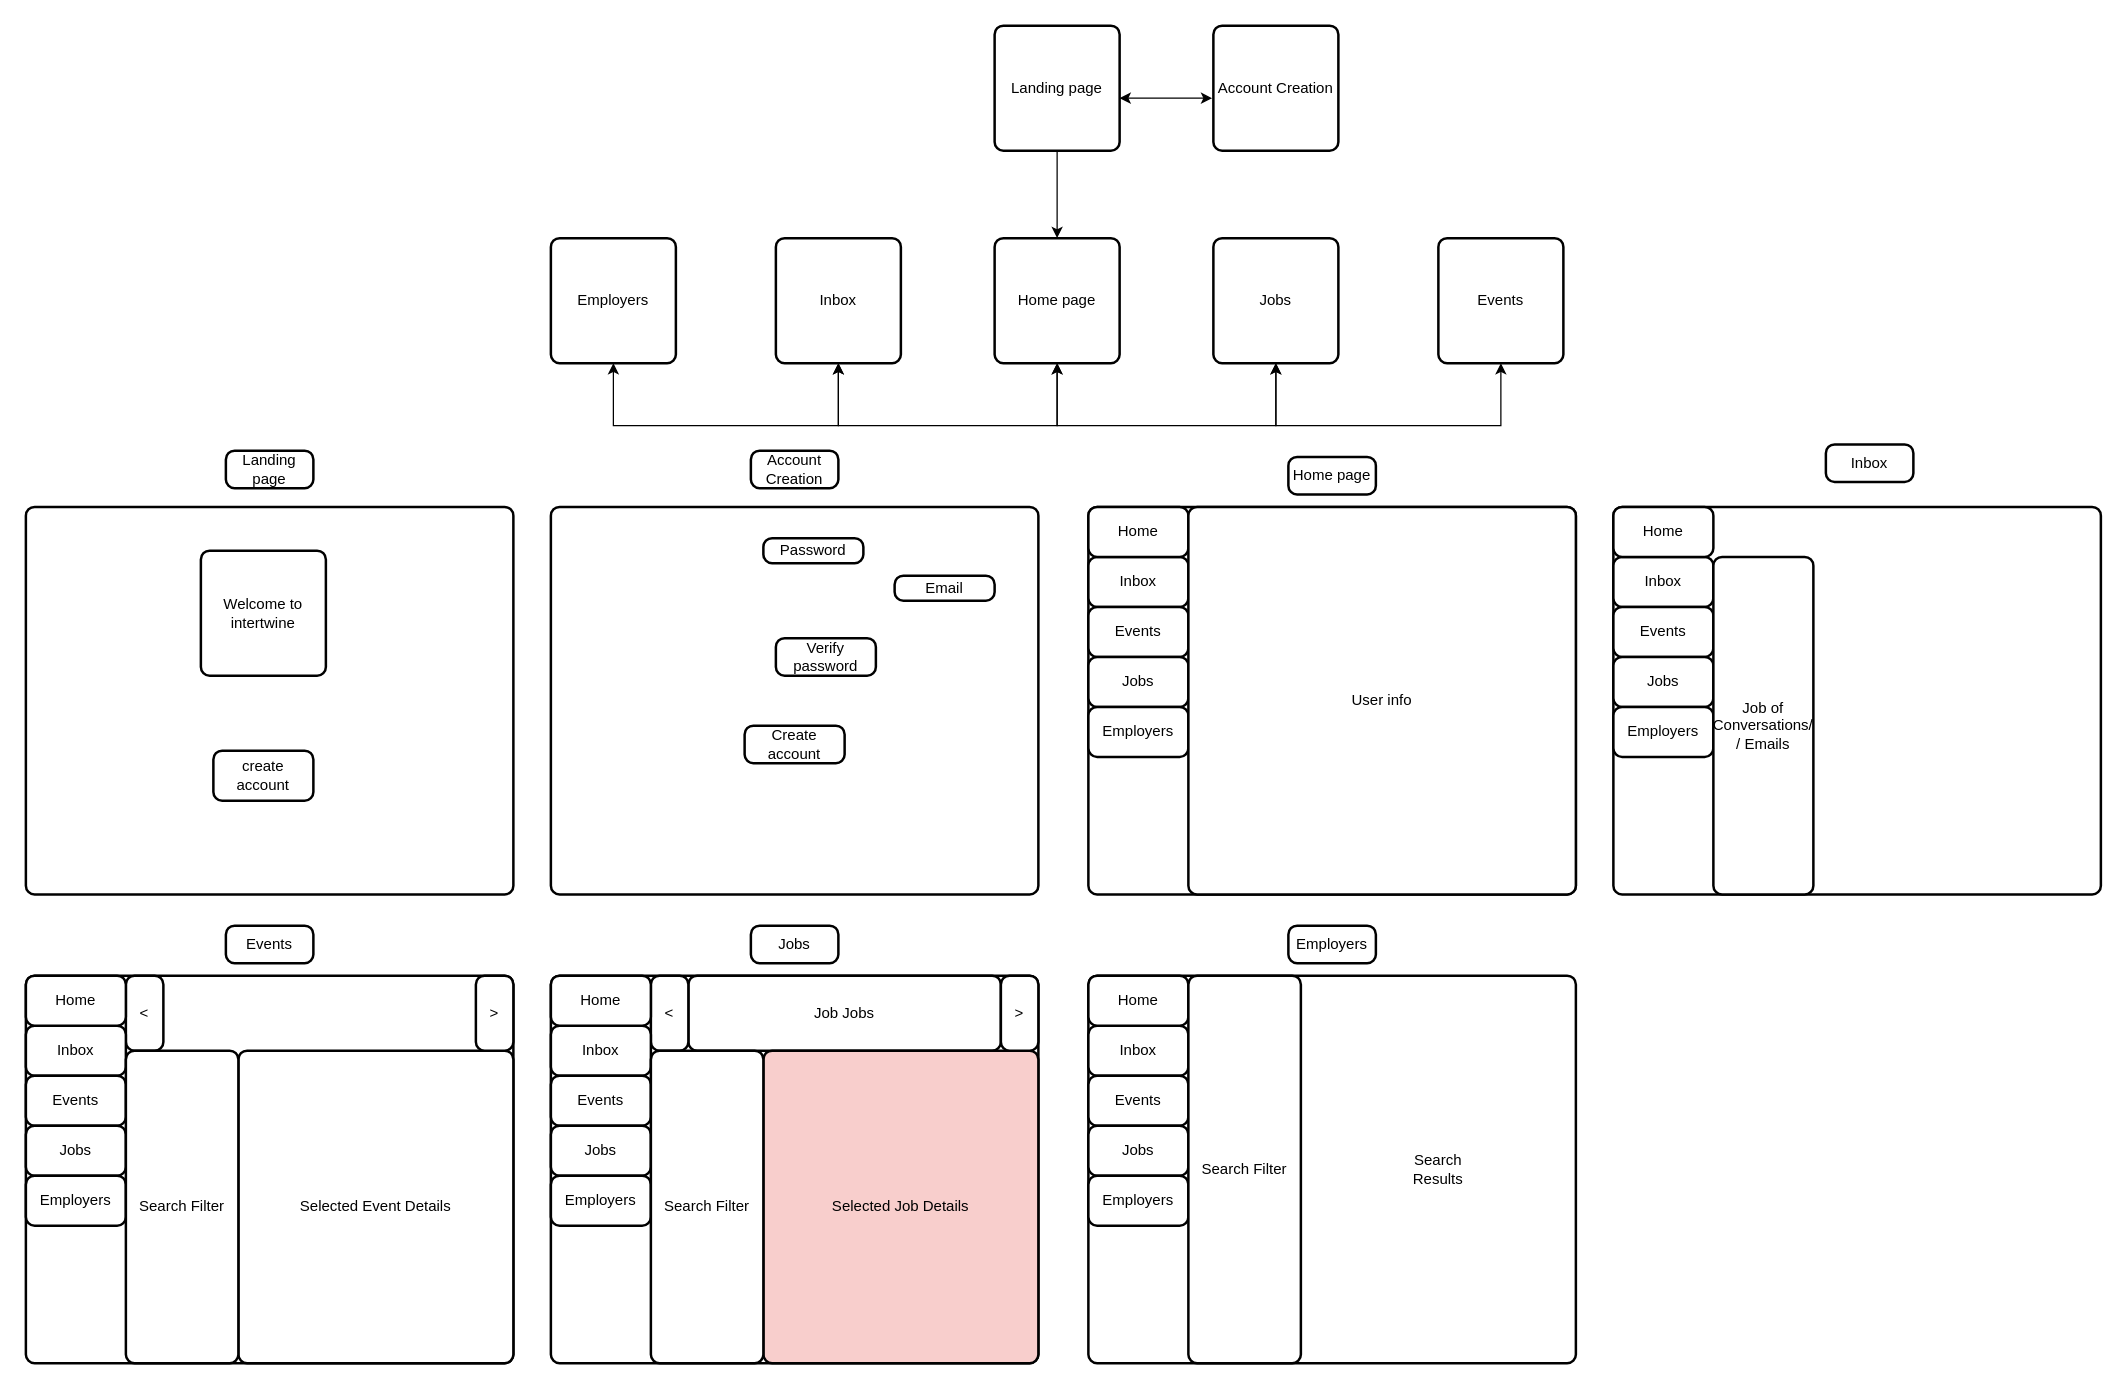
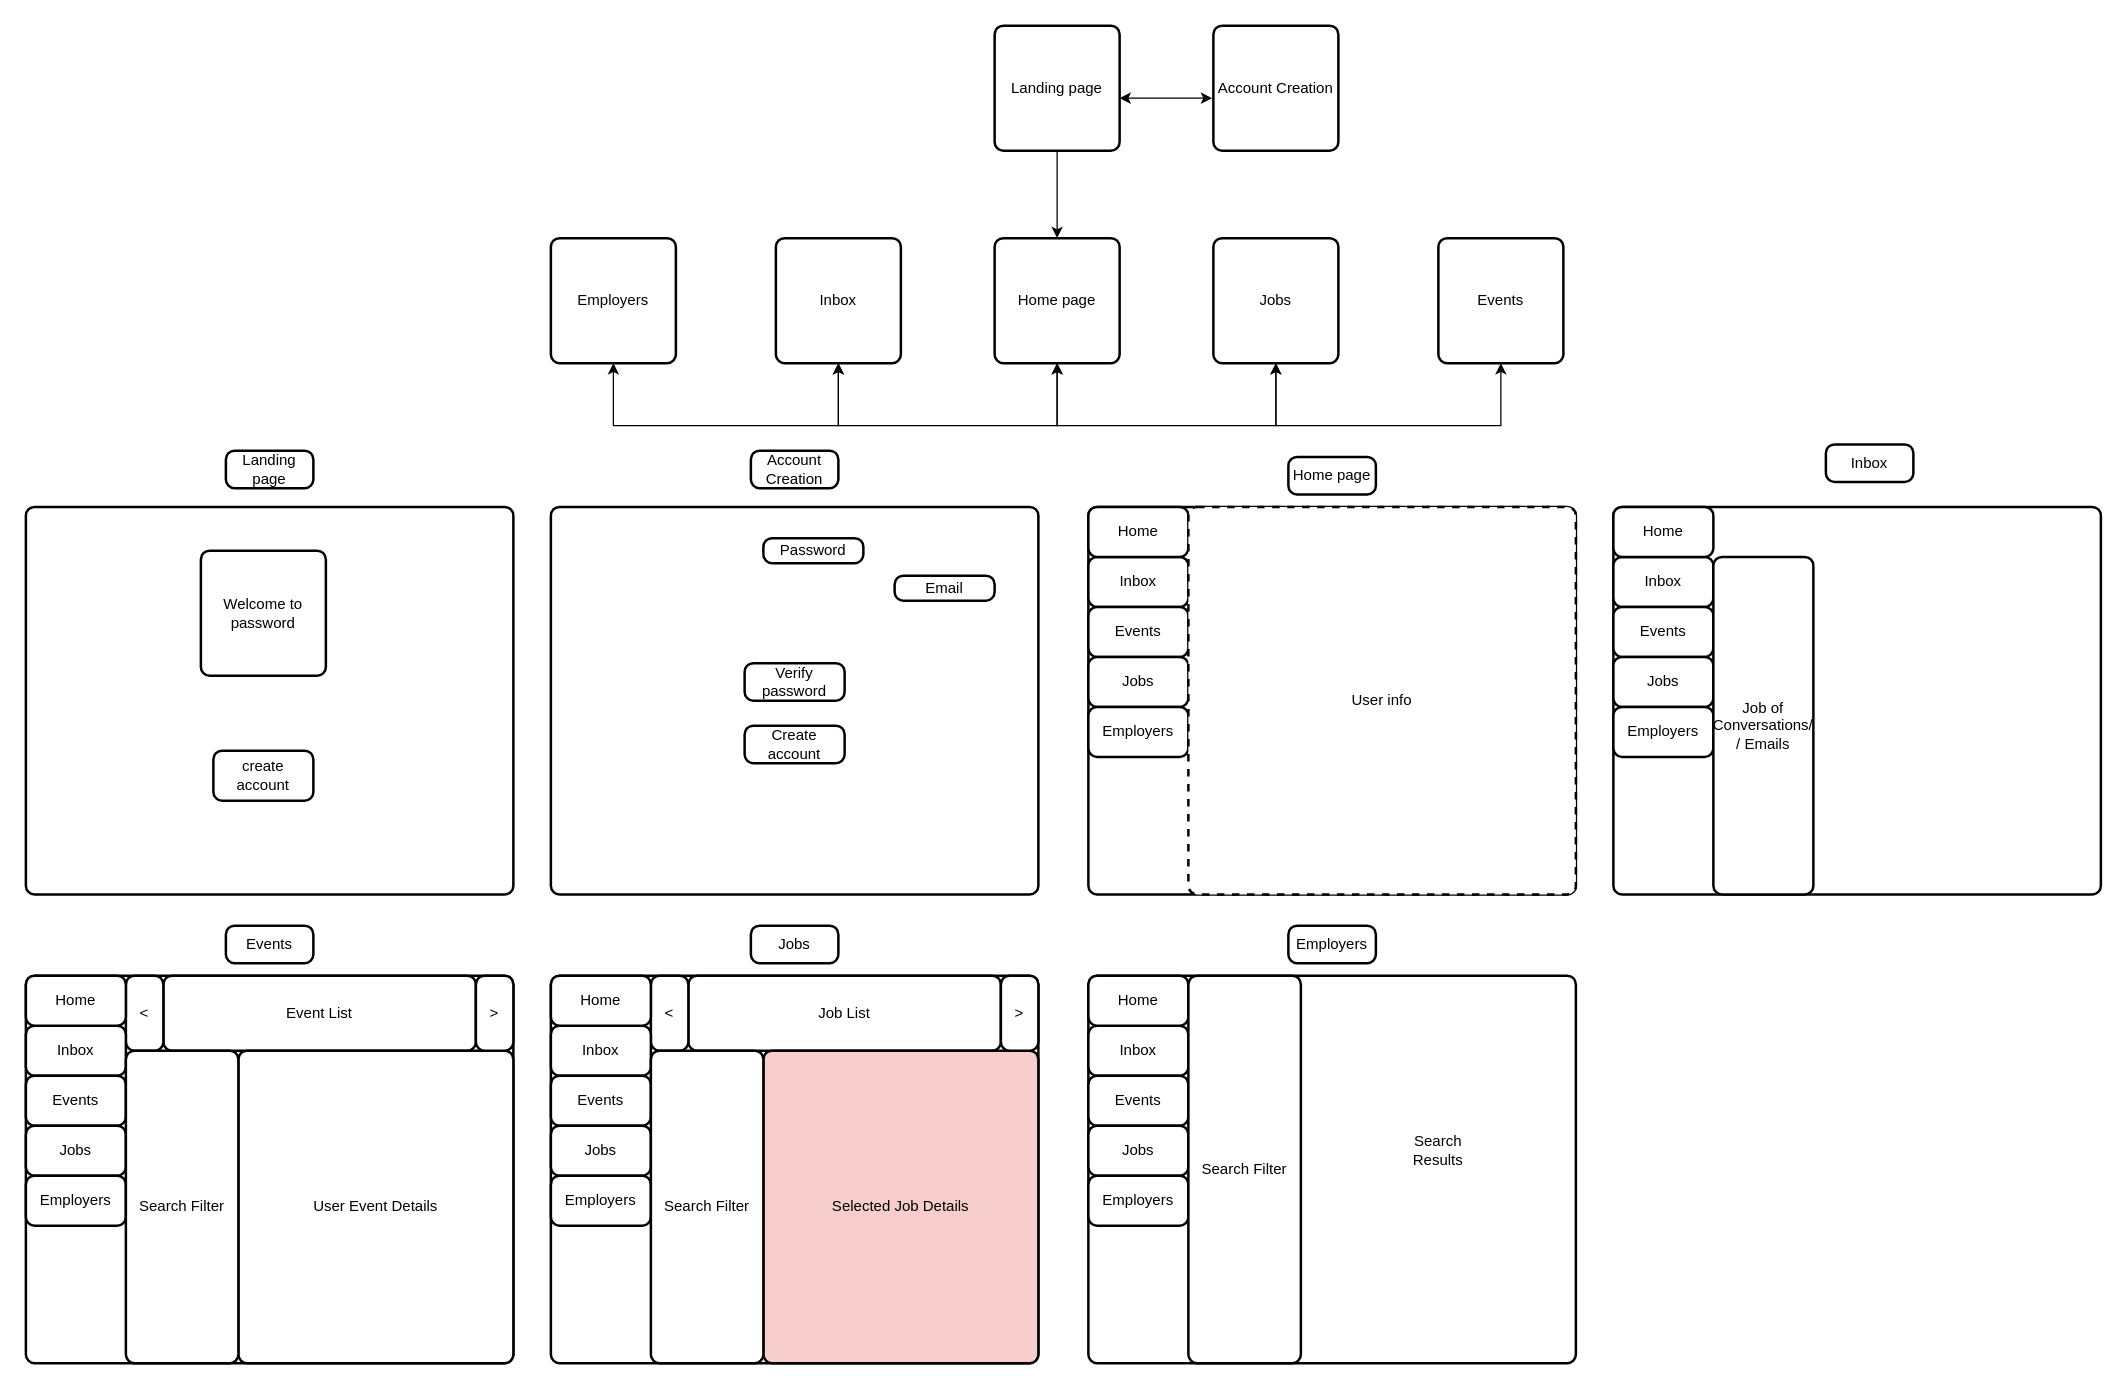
- <mxCell id="16" value="Welcome to intertwine" style="rounded=1;whiteSpace=wrap;html=1;absoluteArcSize=1;arcSize=14;strokeWidth=2;" parent="1" vertex="1"><mxGeometry x="160" y="440" width="100" height="100" as="geometry" /></mxCell>
+ <mxCell id="16" value="Welcome to password" style="rounded=1;whiteSpace=wrap;html=1;absoluteArcSize=1;arcSize=14;strokeWidth=2;" parent="1" vertex="1"><mxGeometry x="160" y="440" width="100" height="100" as="geometry" /></mxCell>
- <mxCell id="48" value="Verify password" style="rounded=1;whiteSpace=wrap;html=1;absoluteArcSize=1;arcSize=14;strokeWidth=2;" parent="1" vertex="1"><mxGeometry x="620" y="510" width="80" height="30" as="geometry" /></mxCell>
+ <mxCell id="48" value="Verify password" style="rounded=1;whiteSpace=wrap;html=1;absoluteArcSize=1;arcSize=14;strokeWidth=2;" parent="1" vertex="1"><mxGeometry x="595" y="530" width="80" height="30" as="geometry" /></mxCell>
- <mxCell id="24" value="User info" style="rounded=1;whiteSpace=wrap;html=1;absoluteArcSize=1;arcSize=14;strokeWidth=2;" parent="1" vertex="1"><mxGeometry x="950" y="405" width="310" height="310" as="geometry" /></mxCell>
+ <mxCell id="24" value="User info" style="rounded=1;whiteSpace=wrap;html=1;absoluteArcSize=1;arcSize=14;strokeWidth=2;dashed=1;" parent="1" vertex="1"><mxGeometry x="950" y="405" width="310" height="310" as="geometry" /></mxCell>
+ <mxCell id="63" value="Event List" style="rounded=1;whiteSpace=wrap;html=1;absoluteArcSize=1;arcSize=14;strokeWidth=2;" vertex="1" parent="1"><mxGeometry x="130" y="780" width="250" height="60" as="geometry" /></mxCell>
- <mxCell id="51" value="Job Jobs" style="rounded=1;whiteSpace=wrap;html=1;absoluteArcSize=1;arcSize=14;strokeWidth=2;" vertex="1" parent="1"><mxGeometry x="550" y="780" width="250" height="60" as="geometry" /></mxCell>
+ <mxCell id="51" value="Job List" style="rounded=1;whiteSpace=wrap;html=1;absoluteArcSize=1;arcSize=14;strokeWidth=2;" vertex="1" parent="1"><mxGeometry x="550" y="780" width="250" height="60" as="geometry" /></mxCell>
- <mxCell id="41" value="Search Results" style="text;html=1;strokeColor=none;fillColor=none;align=center;verticalAlign=middle;whiteSpace=wrap;rounded=0;" parent="1" vertex="1"><mxGeometry x="1120" y="920" width="60" height="30" as="geometry" /></mxCell>
+ <mxCell id="41" value="Search Results" style="text;html=1;strokeColor=none;fillColor=none;align=center;verticalAlign=middle;whiteSpace=wrap;rounded=0;" parent="1" vertex="1"><mxGeometry x="1120" y="905" width="60" height="30" as="geometry" /></mxCell>
- <mxCell id="64" value="Selected Event Details" style="rounded=1;whiteSpace=wrap;html=1;absoluteArcSize=1;arcSize=14;strokeWidth=2;" vertex="1" parent="1"><mxGeometry x="190" y="840" width="220" height="250" as="geometry" /></mxCell>
+ <mxCell id="64" value="User Event Details" style="rounded=1;whiteSpace=wrap;html=1;absoluteArcSize=1;arcSize=14;strokeWidth=2;" vertex="1" parent="1"><mxGeometry x="190" y="840" width="220" height="250" as="geometry" /></mxCell>
